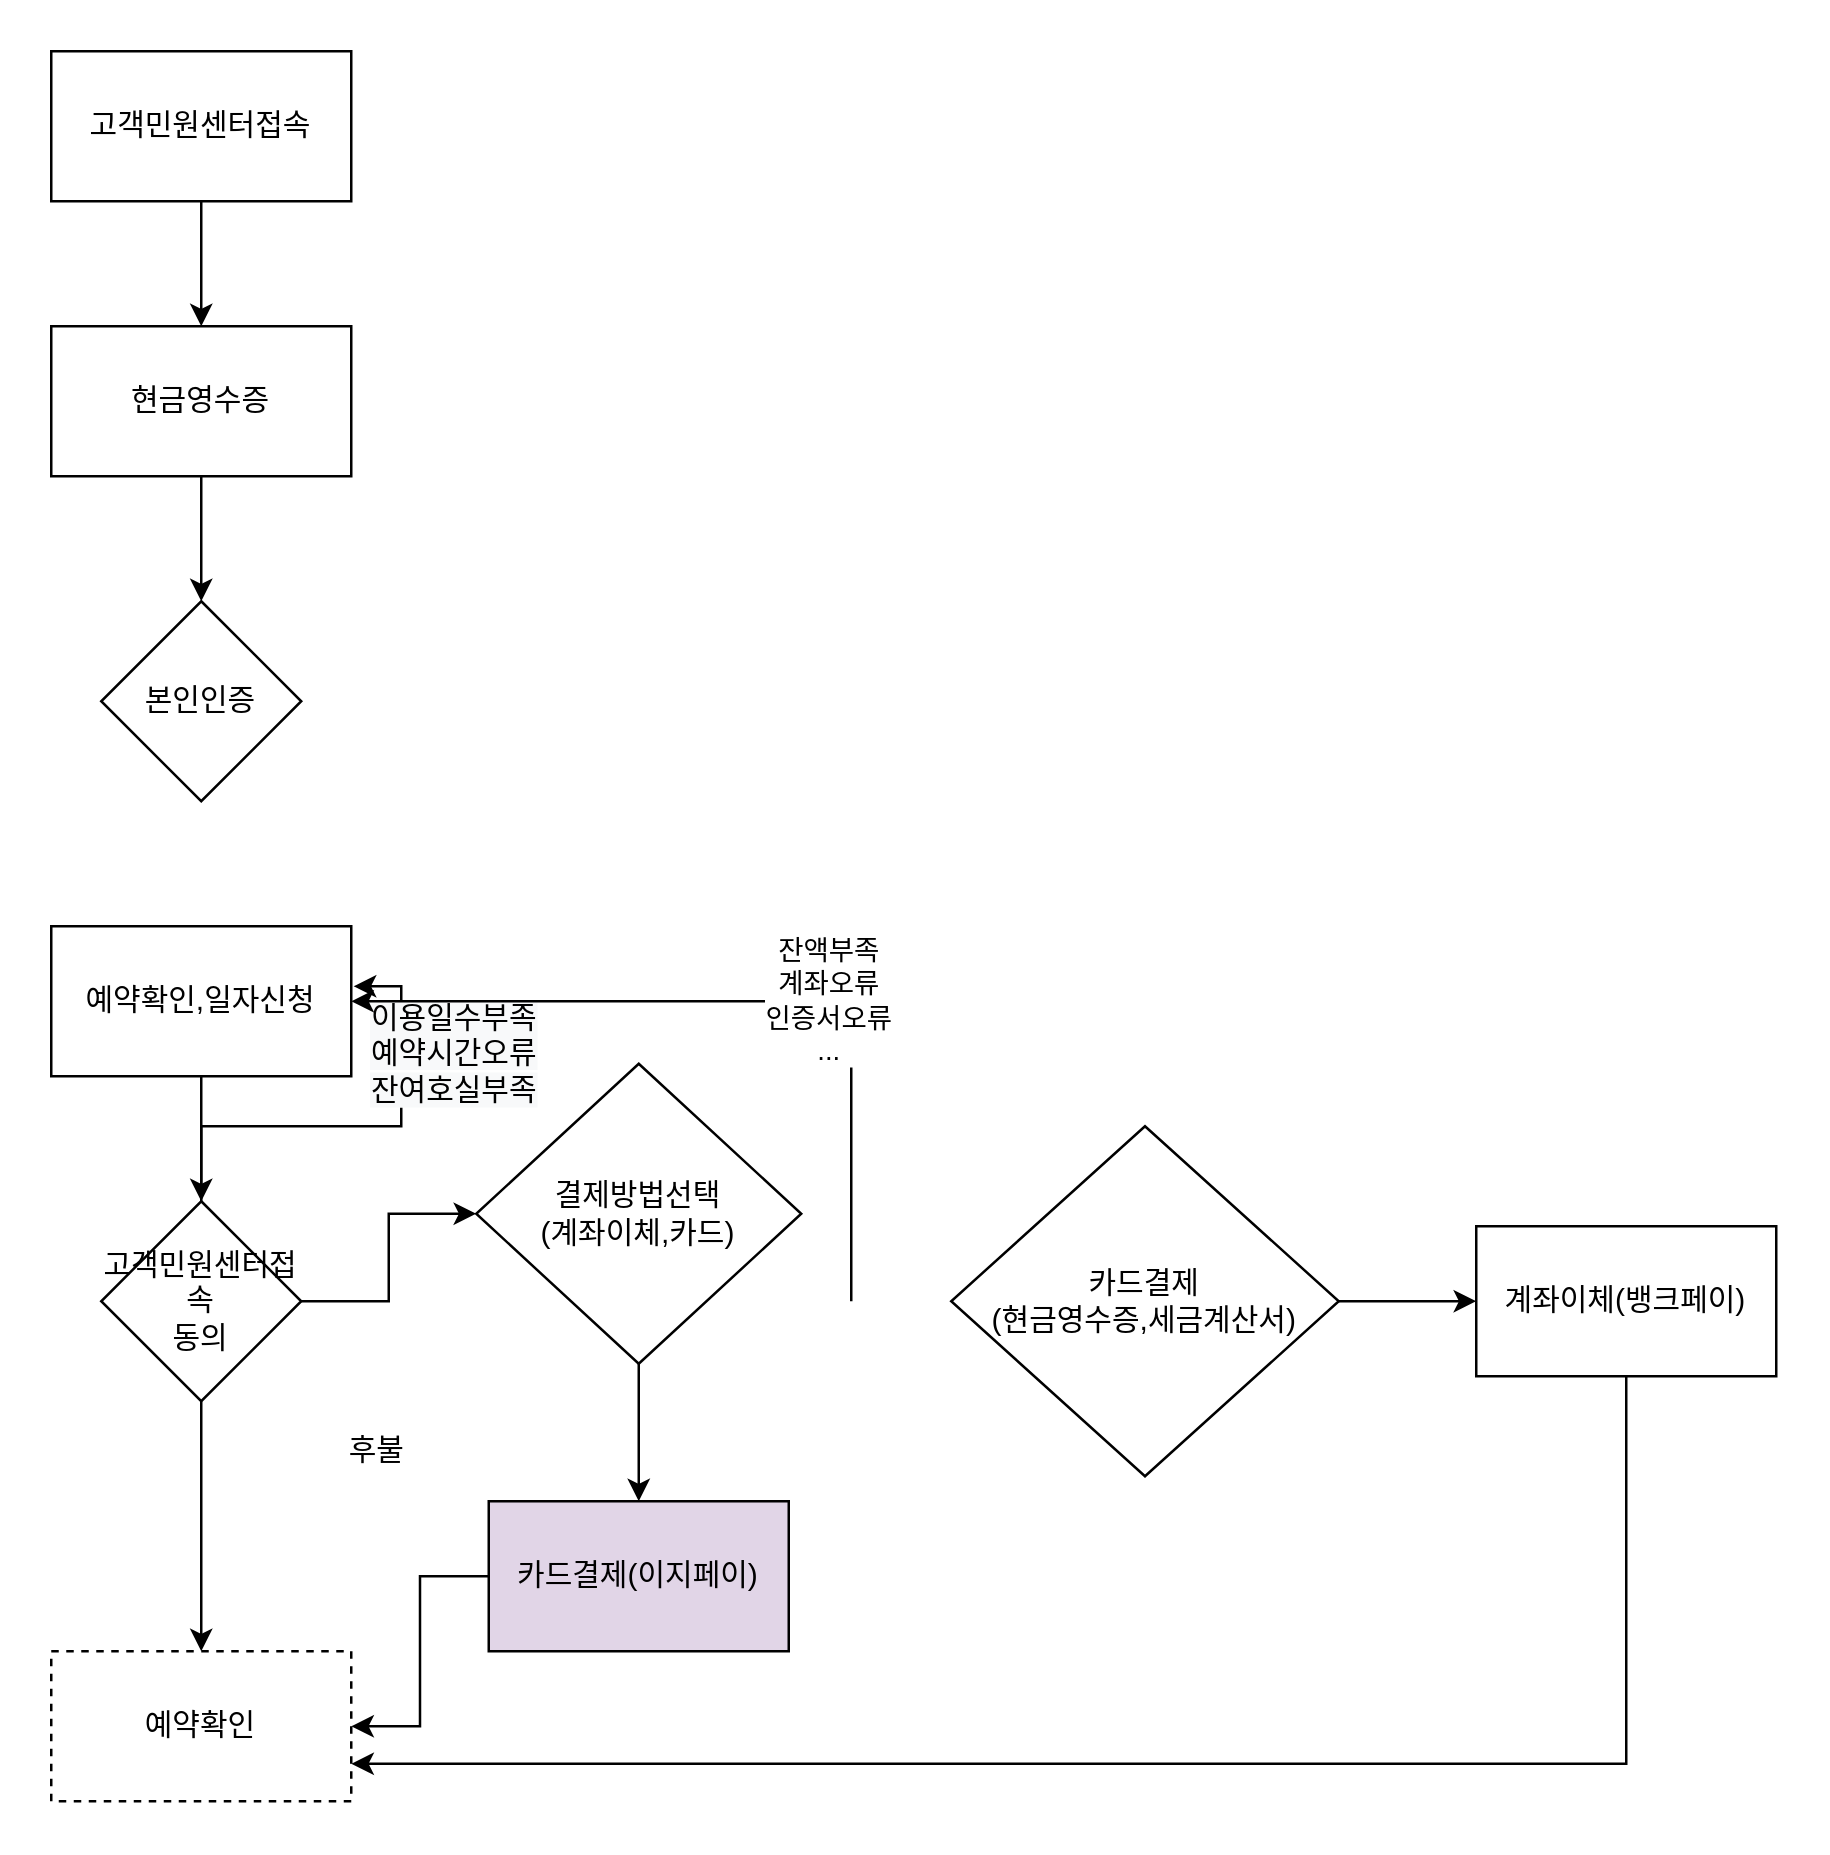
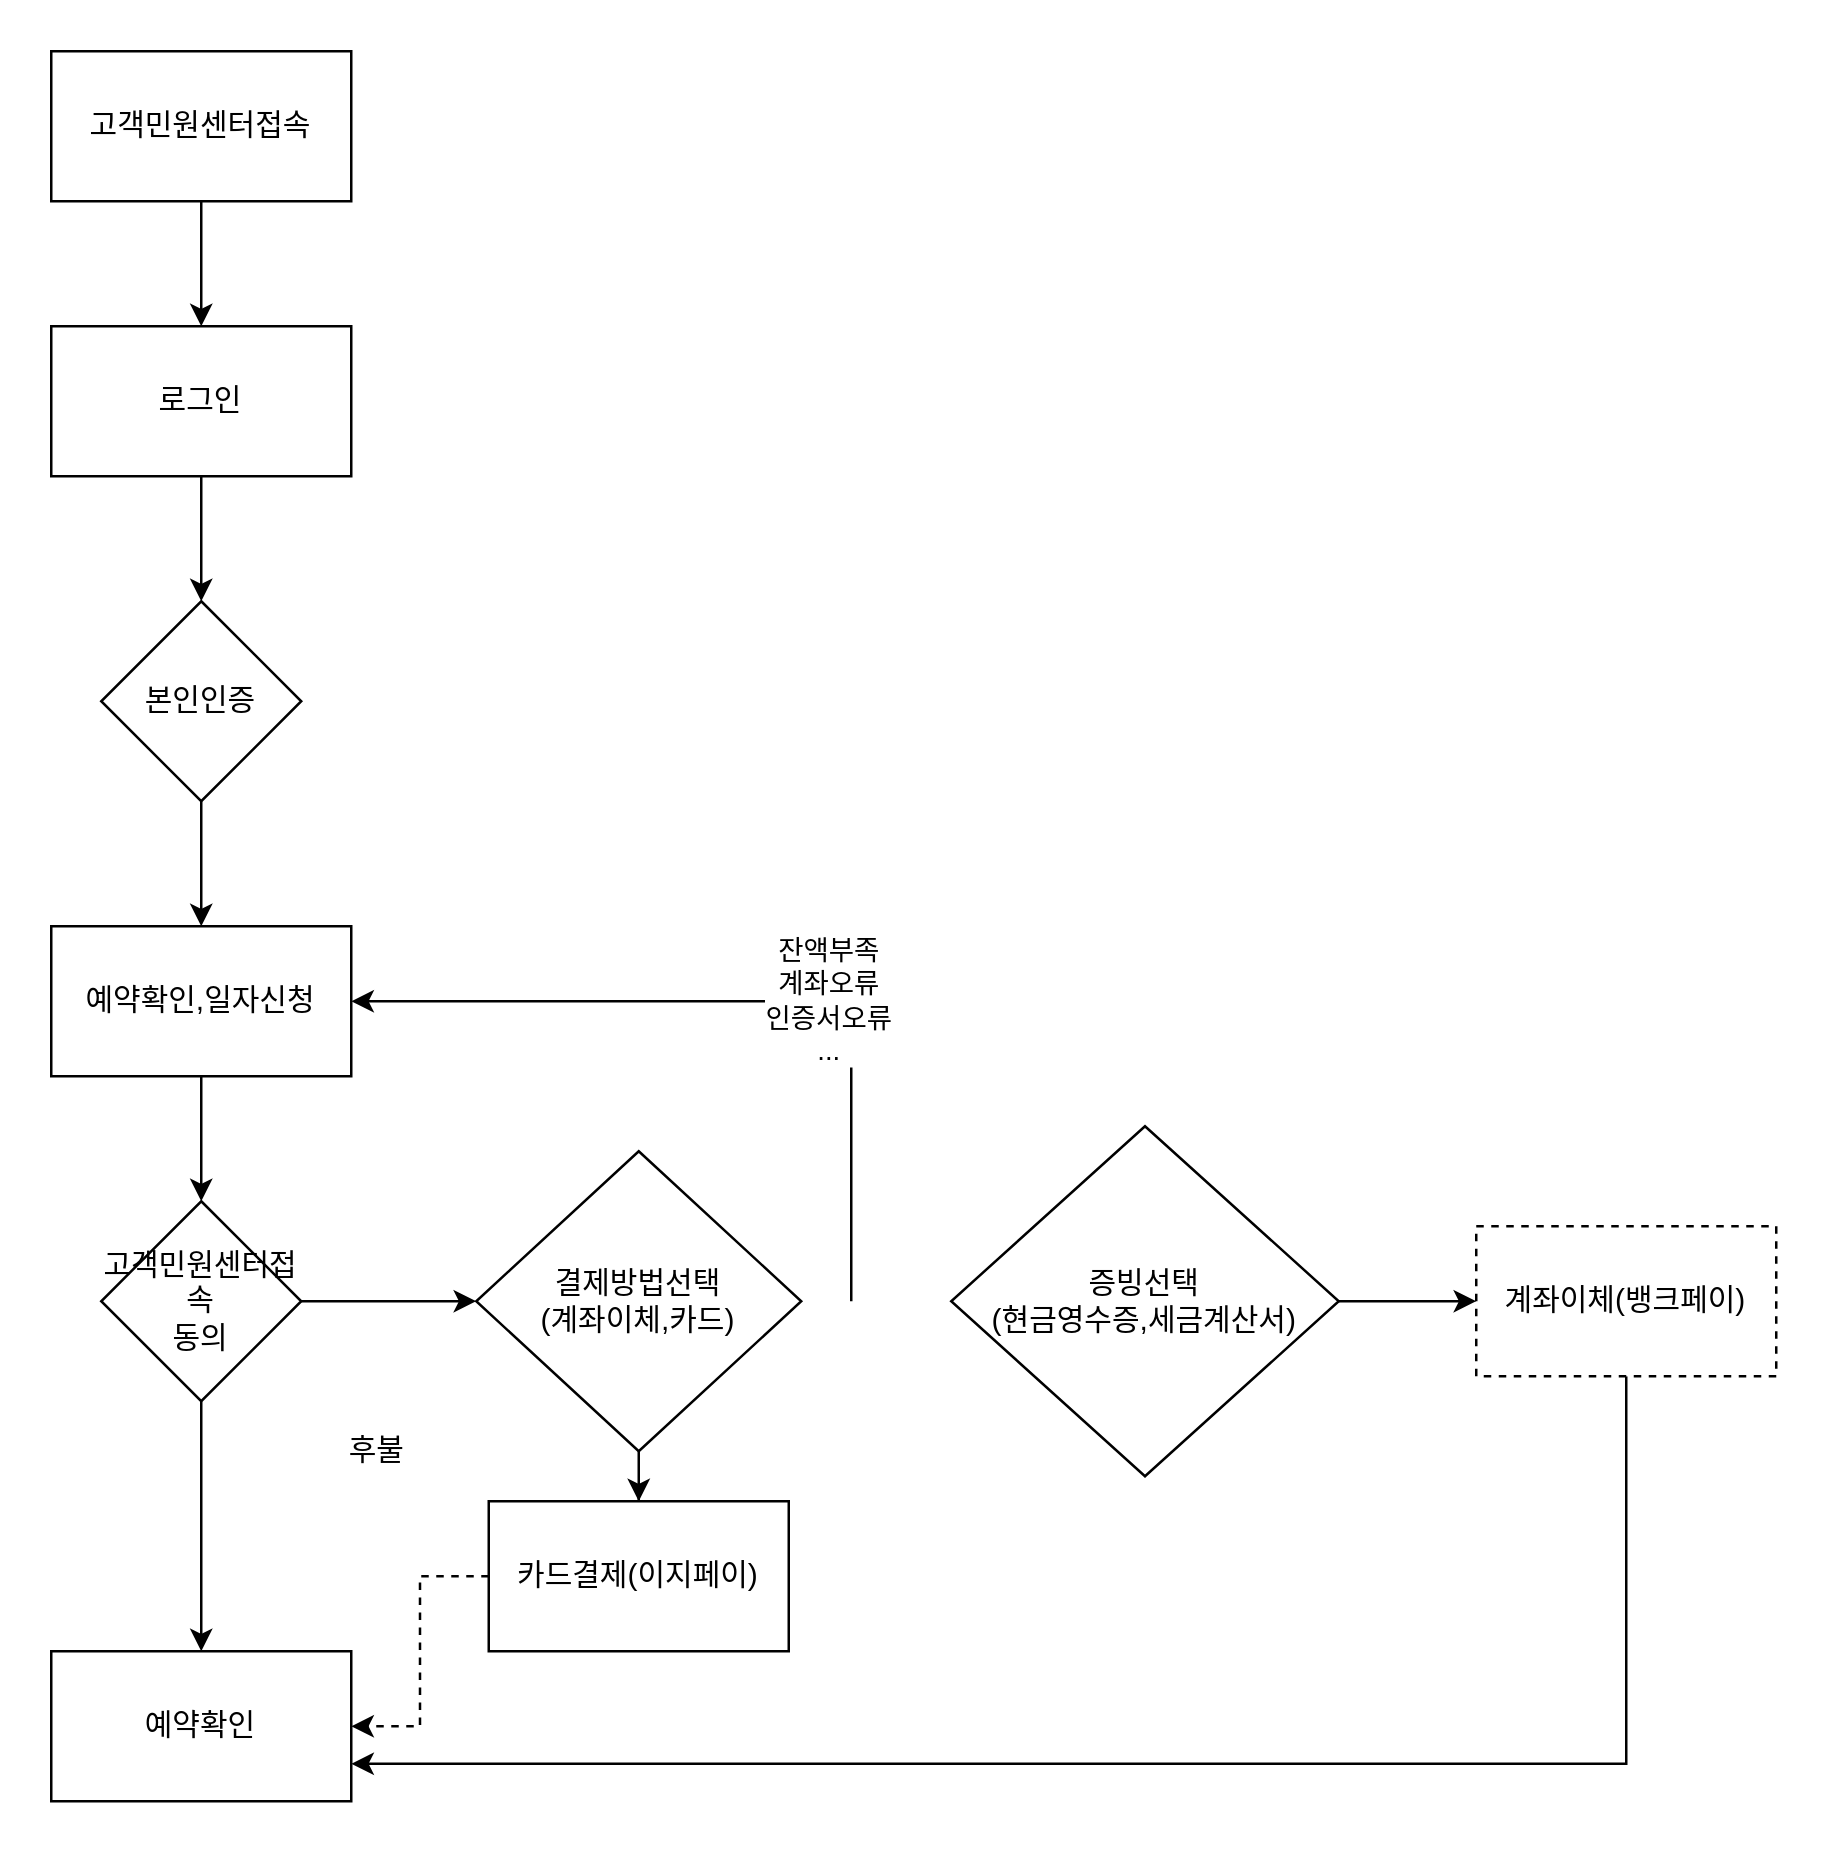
- <mxCell id="5" value="현금영수증" style="rounded=0;whiteSpace=wrap;html=1;" vertex="1" parent="1"><mxGeometry x="20" y="130" width="120" height="60" as="geometry" /></mxCell>
+ <mxCell id="5" value="로그인" style="rounded=0;whiteSpace=wrap;html=1;" vertex="1" parent="1"><mxGeometry x="20" y="130" width="120" height="60" as="geometry" /></mxCell>
+ <mxCell id="6" style="edgeStyle=orthogonalEdgeStyle;rounded=0;orthogonalLoop=1;jettySize=auto;html=1;entryX=0.5;entryY=0;entryDx=0;entryDy=0;" edge="1" parent="1" source="7" target="9"><mxGeometry relative="1" as="geometry" /></mxCell>
- <mxCell id="11" style="edgeStyle=orthogonalEdgeStyle;rounded=0;orthogonalLoop=1;jettySize=auto;html=1;entryX=1.008;entryY=0.4;entryDx=0;entryDy=0;entryPerimeter=0;" edge="1" parent="1" source="14" target="9"><mxGeometry relative="1" as="geometry"><Array as="points"><mxPoint x="80" y="450" /><mxPoint x="160" y="450" /><mxPoint x="160" y="394" /></Array></mxGeometry></mxCell>
- <mxCell id="12" value="&lt;span style=&quot;font-size: 12px ; background-color: rgb(248 , 249 , 250)&quot;&gt;이용일수부족&lt;/span&gt;&lt;br style=&quot;font-size: 12px ; background-color: rgb(248 , 249 , 250)&quot;&gt;&lt;span style=&quot;font-size: 12px ; background-color: rgb(248 , 249 , 250)&quot;&gt;예약시간오류&lt;/span&gt;&lt;br style=&quot;font-size: 12px ; background-color: rgb(248 , 249 , 250)&quot;&gt;&lt;span style=&quot;font-size: 12px ; background-color: rgb(248 , 249 , 250)&quot;&gt;잔여호실부족&lt;/span&gt;" style="edgeLabel;html=1;align=center;verticalAlign=middle;resizable=0;points=[];" vertex="1" connectable="0" parent="11"><mxGeometry x="-0.233" y="1" relative="1" as="geometry"><mxPoint x="59" y="-29" as="offset" /></mxGeometry></mxCell>
- <mxCell id="18" value="결제방법선택&lt;br&gt;(계좌이체,카드)" style="rhombus;whiteSpace=wrap;html=1;" vertex="1" parent="1"><mxGeometry x="190" y="425" width="130" height="120" as="geometry" /></mxCell>
+ <mxCell id="18" value="결제방법선택&lt;br&gt;(계좌이체,카드)" style="rhombus;whiteSpace=wrap;html=1;" vertex="1" parent="1"><mxGeometry x="190" y="460" width="130" height="120" as="geometry" /></mxCell>
- <mxCell id="24" value="카드결제&lt;br&gt;(현금영수증,세금계산서)" style="rhombus;whiteSpace=wrap;html=1;" vertex="1" parent="1"><mxGeometry x="380" y="450" width="155" height="140" as="geometry" /></mxCell>
+ <mxCell id="24" value="증빙선택&lt;br&gt;(현금영수증,세금계산서)" style="rhombus;whiteSpace=wrap;html=1;" vertex="1" parent="1"><mxGeometry x="380" y="450" width="155" height="140" as="geometry" /></mxCell>
- <mxCell id="22" value="계좌이체(뱅크페이)" style="whiteSpace=wrap;html=1;" vertex="1" parent="1"><mxGeometry x="590" y="490" width="120" height="60" as="geometry" /></mxCell>
+ <mxCell id="22" value="계좌이체(뱅크페이)" style="whiteSpace=wrap;html=1;dashed=1;" vertex="1" parent="1"><mxGeometry x="590" y="490" width="120" height="60" as="geometry" /></mxCell>
- <mxCell id="26" value="카드결제(이지페이)" style="rounded=0;whiteSpace=wrap;html=1;fillColor=#e1d5e7;" vertex="1" parent="1"><mxGeometry x="195" y="600" width="120" height="60" as="geometry" /></mxCell>
+ <mxCell id="26" value="카드결제(이지페이)" style="rounded=0;whiteSpace=wrap;html=1;" vertex="1" parent="1"><mxGeometry x="195" y="600" width="120" height="60" as="geometry" /></mxCell>
- <mxCell id="25" style="edgeStyle=orthogonalEdgeStyle;rounded=0;orthogonalLoop=1;jettySize=auto;html=1;" edge="1" parent="1" source="26" target="15"><mxGeometry relative="1" as="geometry" /></mxCell>
+ <mxCell id="25" style="edgeStyle=orthogonalEdgeStyle;rounded=0;orthogonalLoop=1;jettySize=auto;html=1;dashed=1;" edge="1" parent="1" source="26" target="15"><mxGeometry relative="1" as="geometry" /></mxCell>
- <mxCell id="15" value="예약확인" style="rounded=0;whiteSpace=wrap;html=1;dashed=1;" vertex="1" parent="1"><mxGeometry x="20" y="660" width="120" height="60" as="geometry" /></mxCell>
+ <mxCell id="15" value="예약확인" style="rounded=0;whiteSpace=wrap;html=1;" vertex="1" parent="1"><mxGeometry x="20" y="660" width="120" height="60" as="geometry" /></mxCell>
